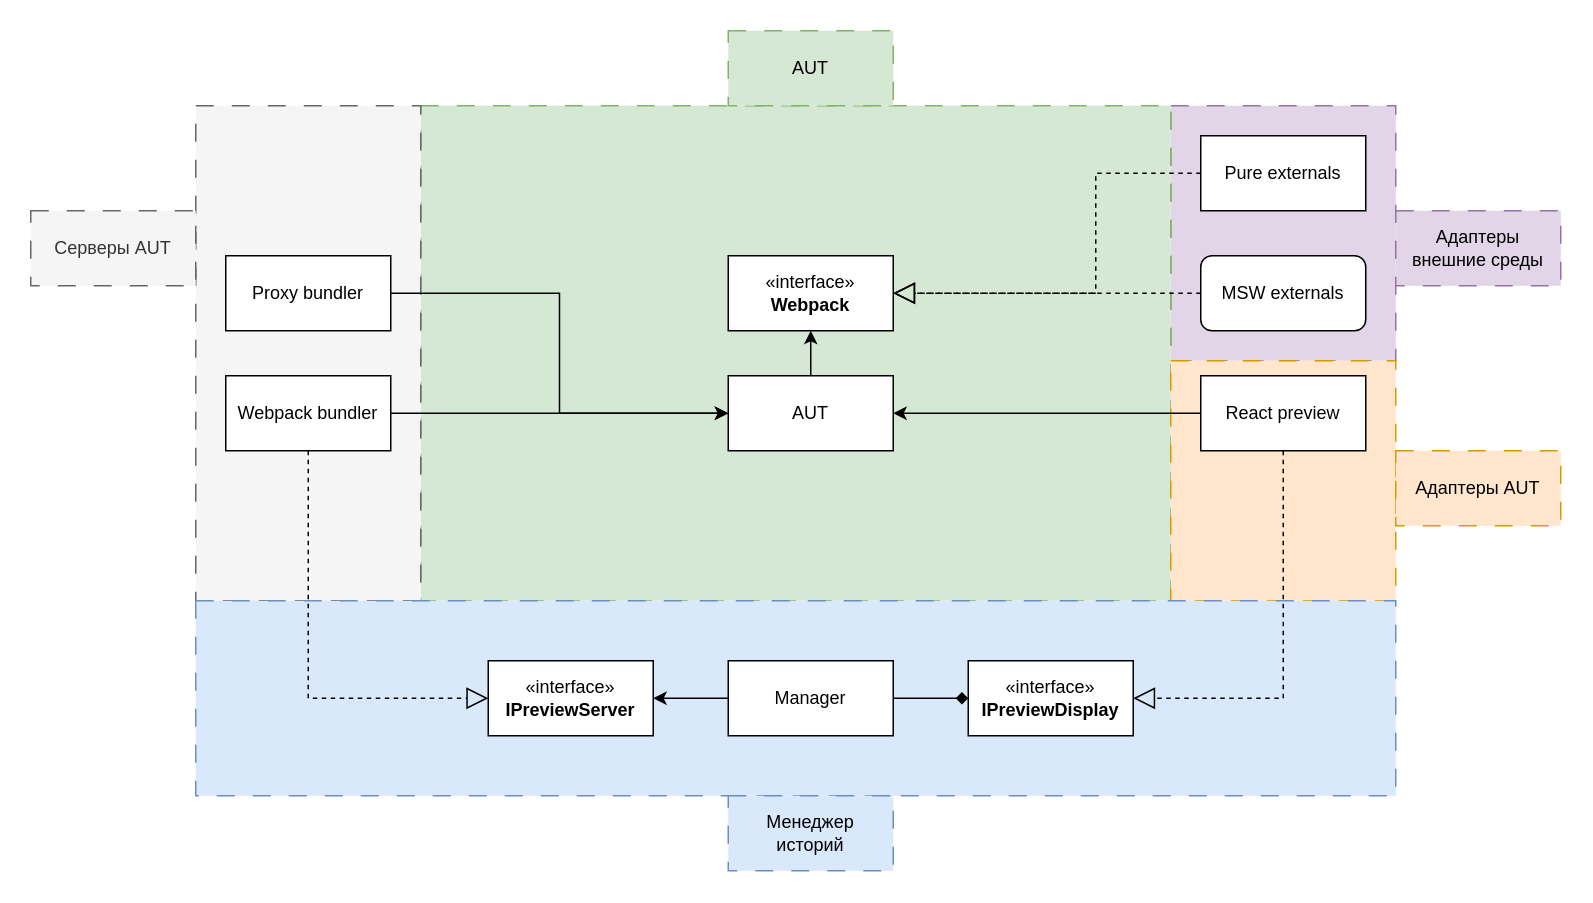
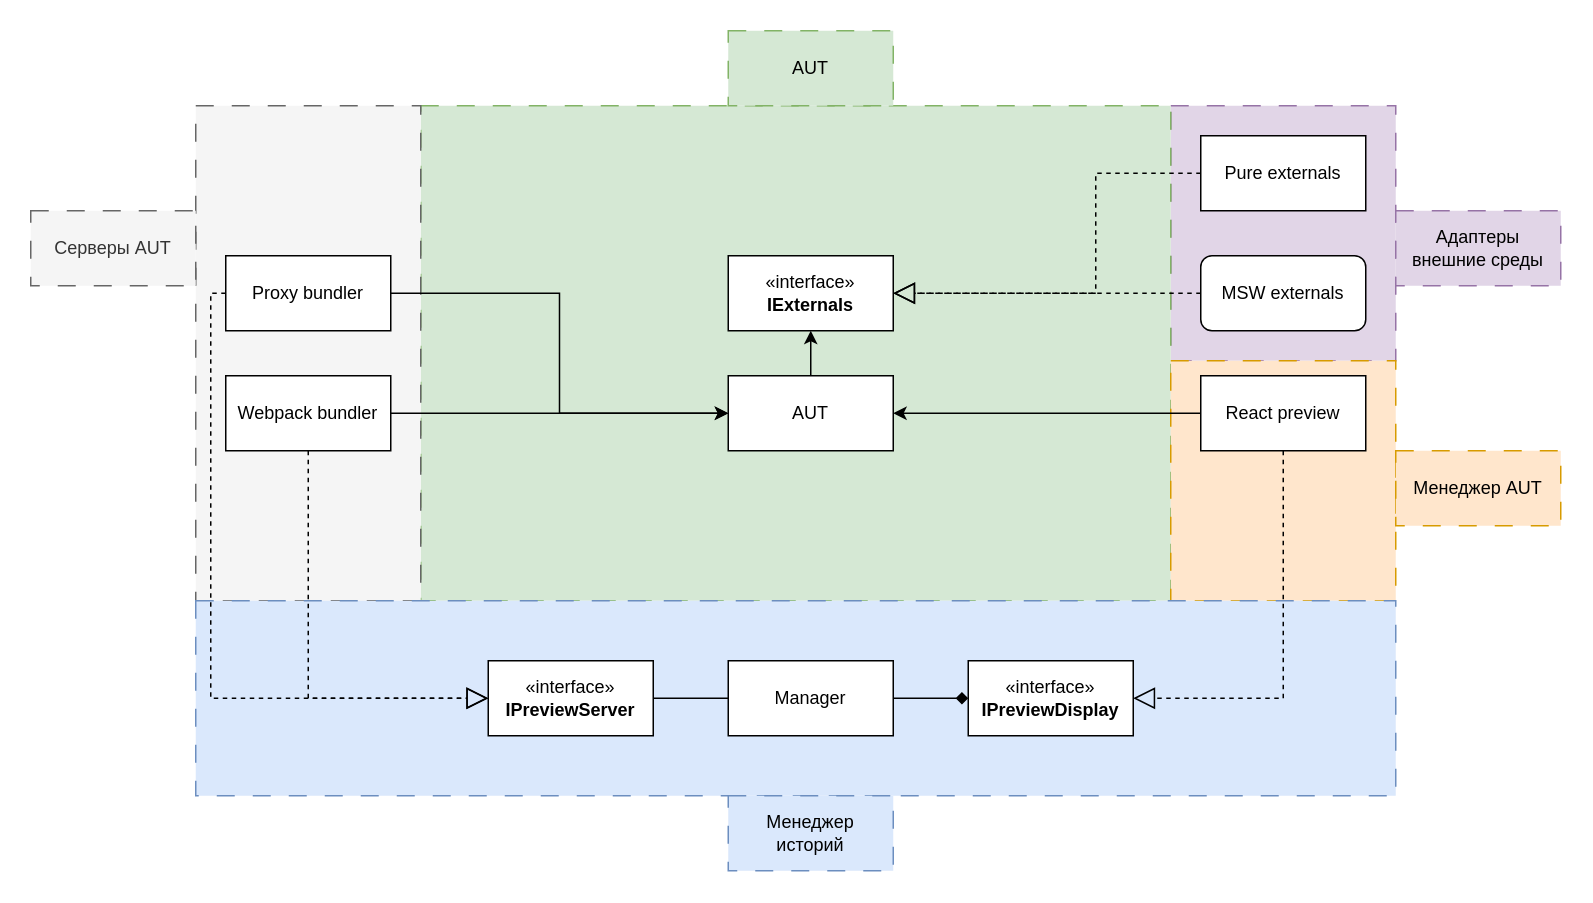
- <mxCell id="22" value="«interface»&lt;br&gt;&lt;b&gt;Webpack&lt;/b&gt;" style="html=1;whiteSpace=wrap;" vertex="1" parent="1"><mxGeometry x="485" y="170" width="110" height="50" as="geometry" /></mxCell>
+ <mxCell id="22" value="«interface»&lt;br&gt;&lt;b&gt;IExternals&lt;/b&gt;" style="html=1;whiteSpace=wrap;" vertex="1" parent="1"><mxGeometry x="485" y="170" width="110" height="50" as="geometry" /></mxCell>
- <mxCell id="30" value="Адаптеры AUT" style="html=1;whiteSpace=wrap;fillColor=#ffe6cc;strokeColor=#d79b00;dashed=1;dashPattern=12 12;" vertex="1" parent="1"><mxGeometry x="930" y="300" width="110" height="50" as="geometry" /></mxCell>
+ <mxCell id="30" value="Менеджер AUT" style="html=1;whiteSpace=wrap;fillColor=#ffe6cc;strokeColor=#d79b00;dashed=1;dashPattern=12 12;" vertex="1" parent="1"><mxGeometry x="930" y="300" width="110" height="50" as="geometry" /></mxCell>
+ <mxCell id="28" value="" style="endArrow=block;dashed=1;endFill=0;endSize=12;html=1;rounded=0;jumpSize=6;exitX=0;exitY=0.5;exitDx=0;exitDy=0;entryX=0;entryY=0.5;entryDx=0;entryDy=0;" edge="1" parent="1" source="20" target="12"><mxGeometry width="160" relative="1" as="geometry"><mxPoint x="215" y="310" as="sourcePoint" /><mxPoint x="320" y="470" as="targetPoint" /><Array as="points"><mxPoint x="140" y="195" /><mxPoint x="140" y="465" /></Array></mxGeometry></mxCell>
- <mxCell id="8" style="edgeStyle=orthogonalEdgeStyle;rounded=0;orthogonalLoop=1;jettySize=auto;html=1;" edge="1" parent="1" source="9" target="12"><mxGeometry relative="1" as="geometry" /></mxCell>
+ <mxCell id="8" style="edgeStyle=orthogonalEdgeStyle;rounded=0;orthogonalLoop=1;jettySize=auto;html=1;endArrow=none;" edge="1" parent="1" source="9" target="12"><mxGeometry relative="1" as="geometry" /></mxCell>
